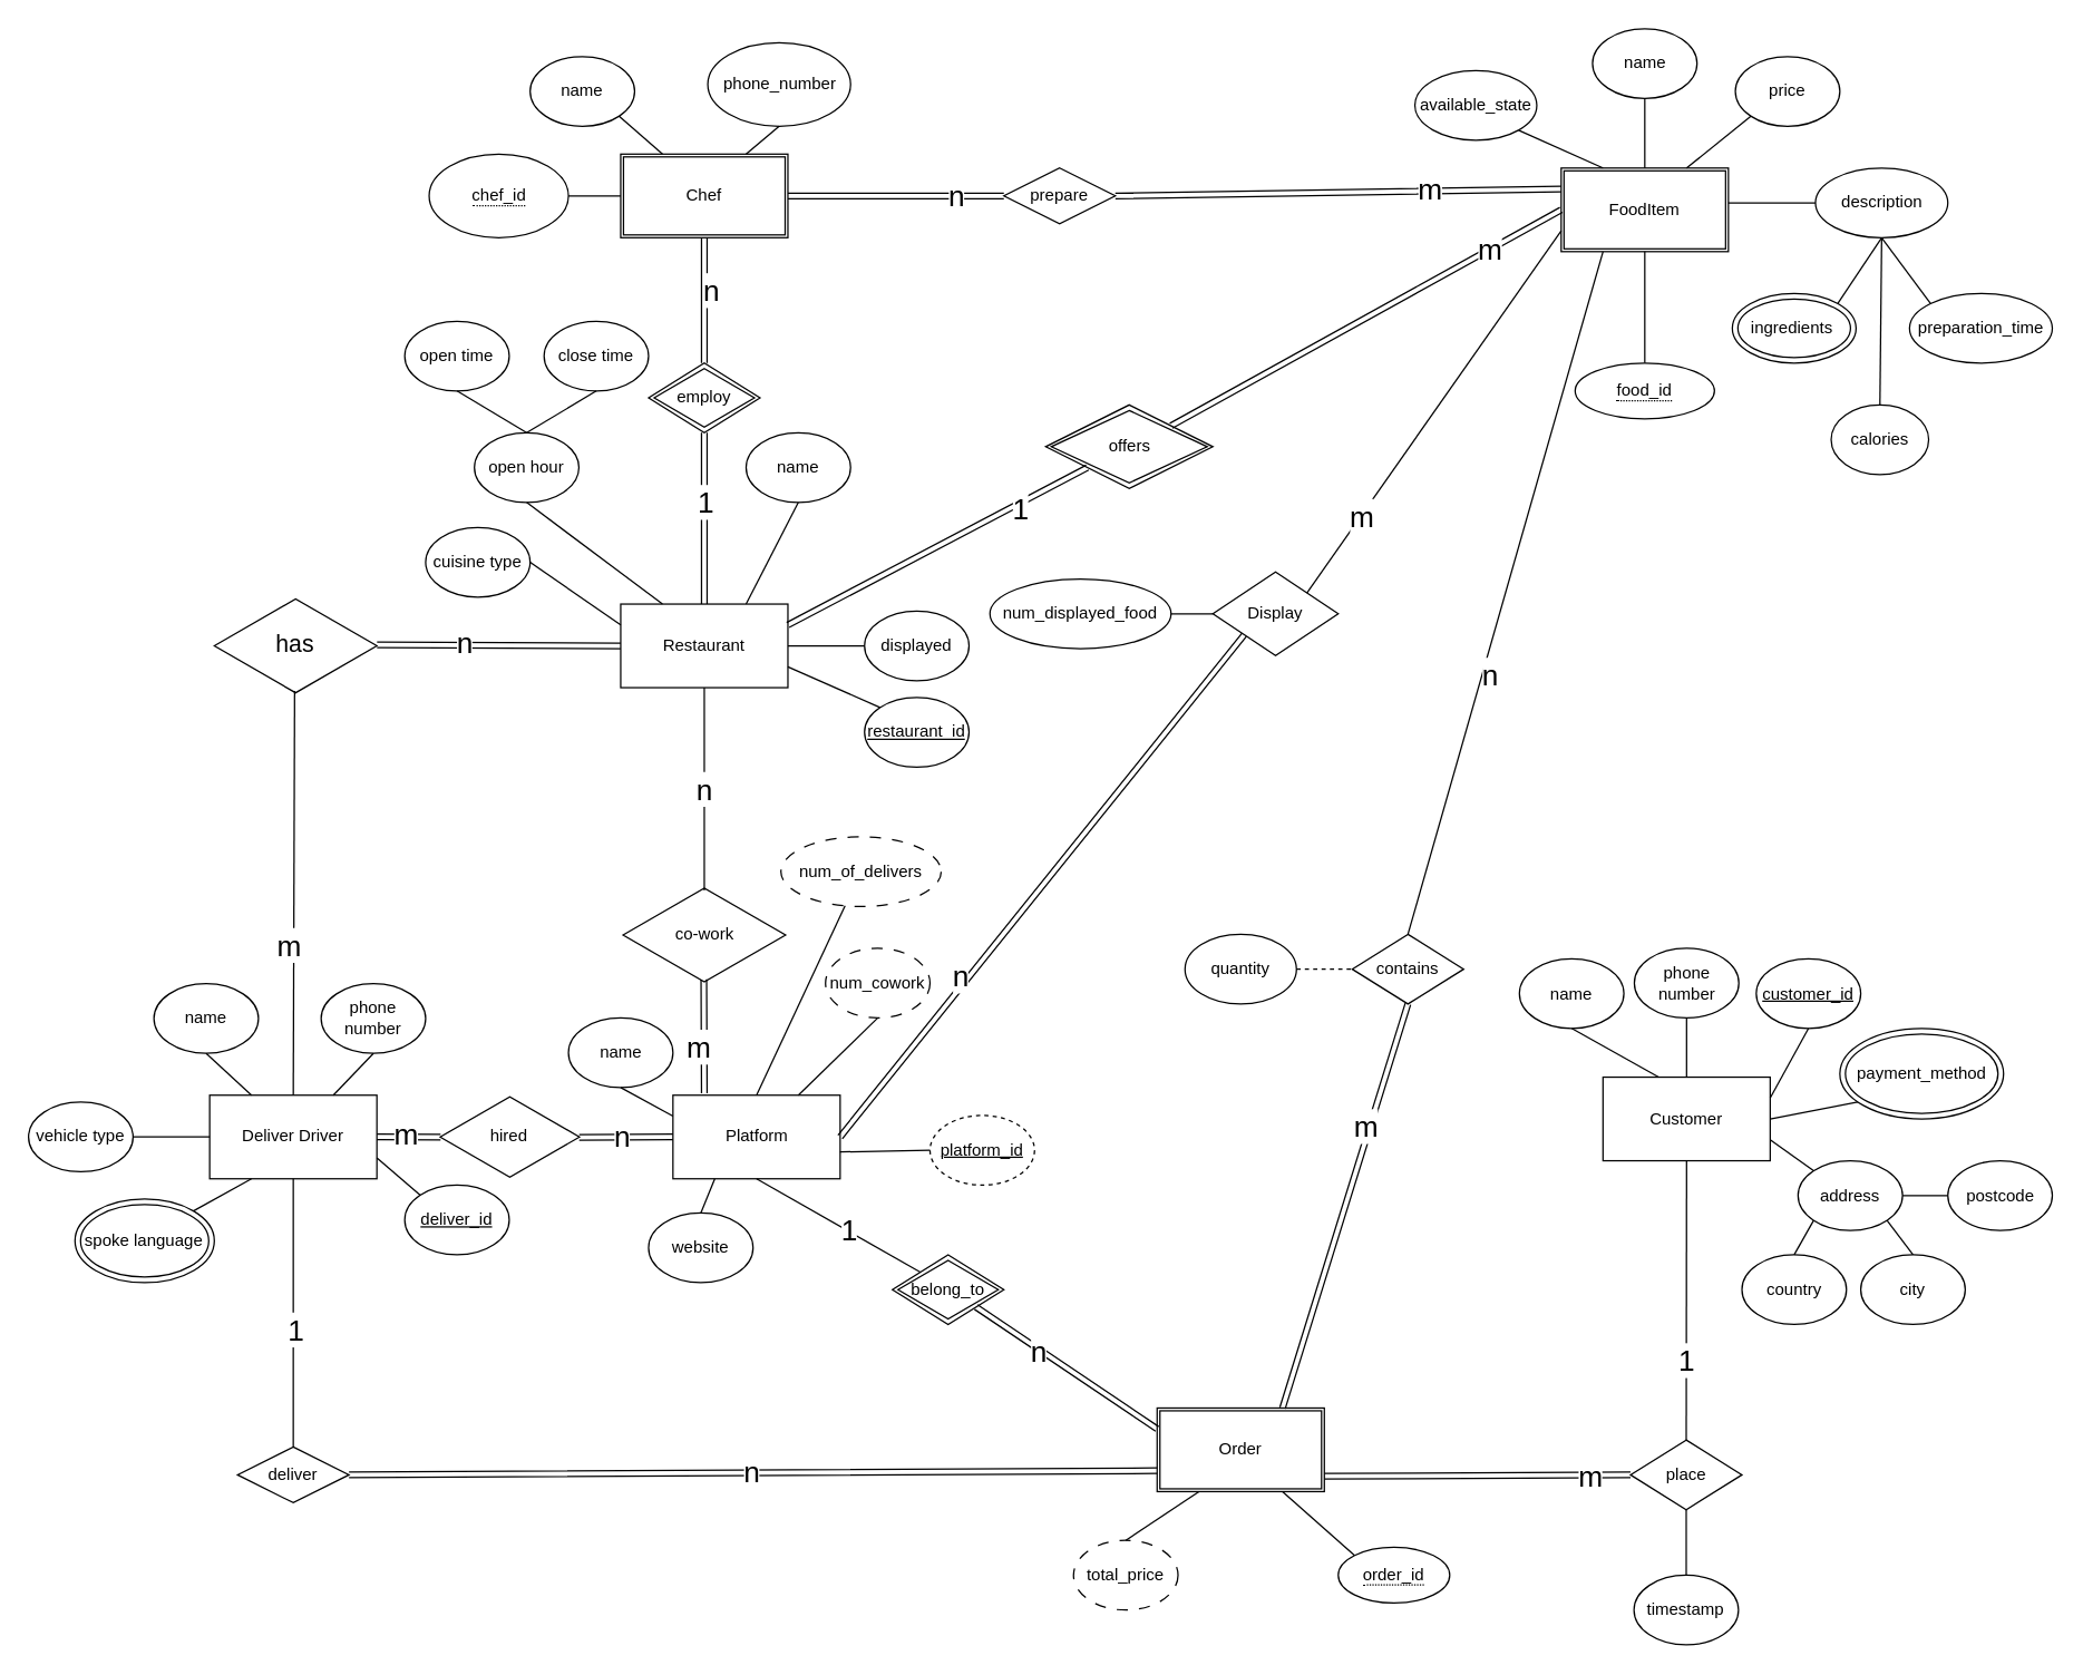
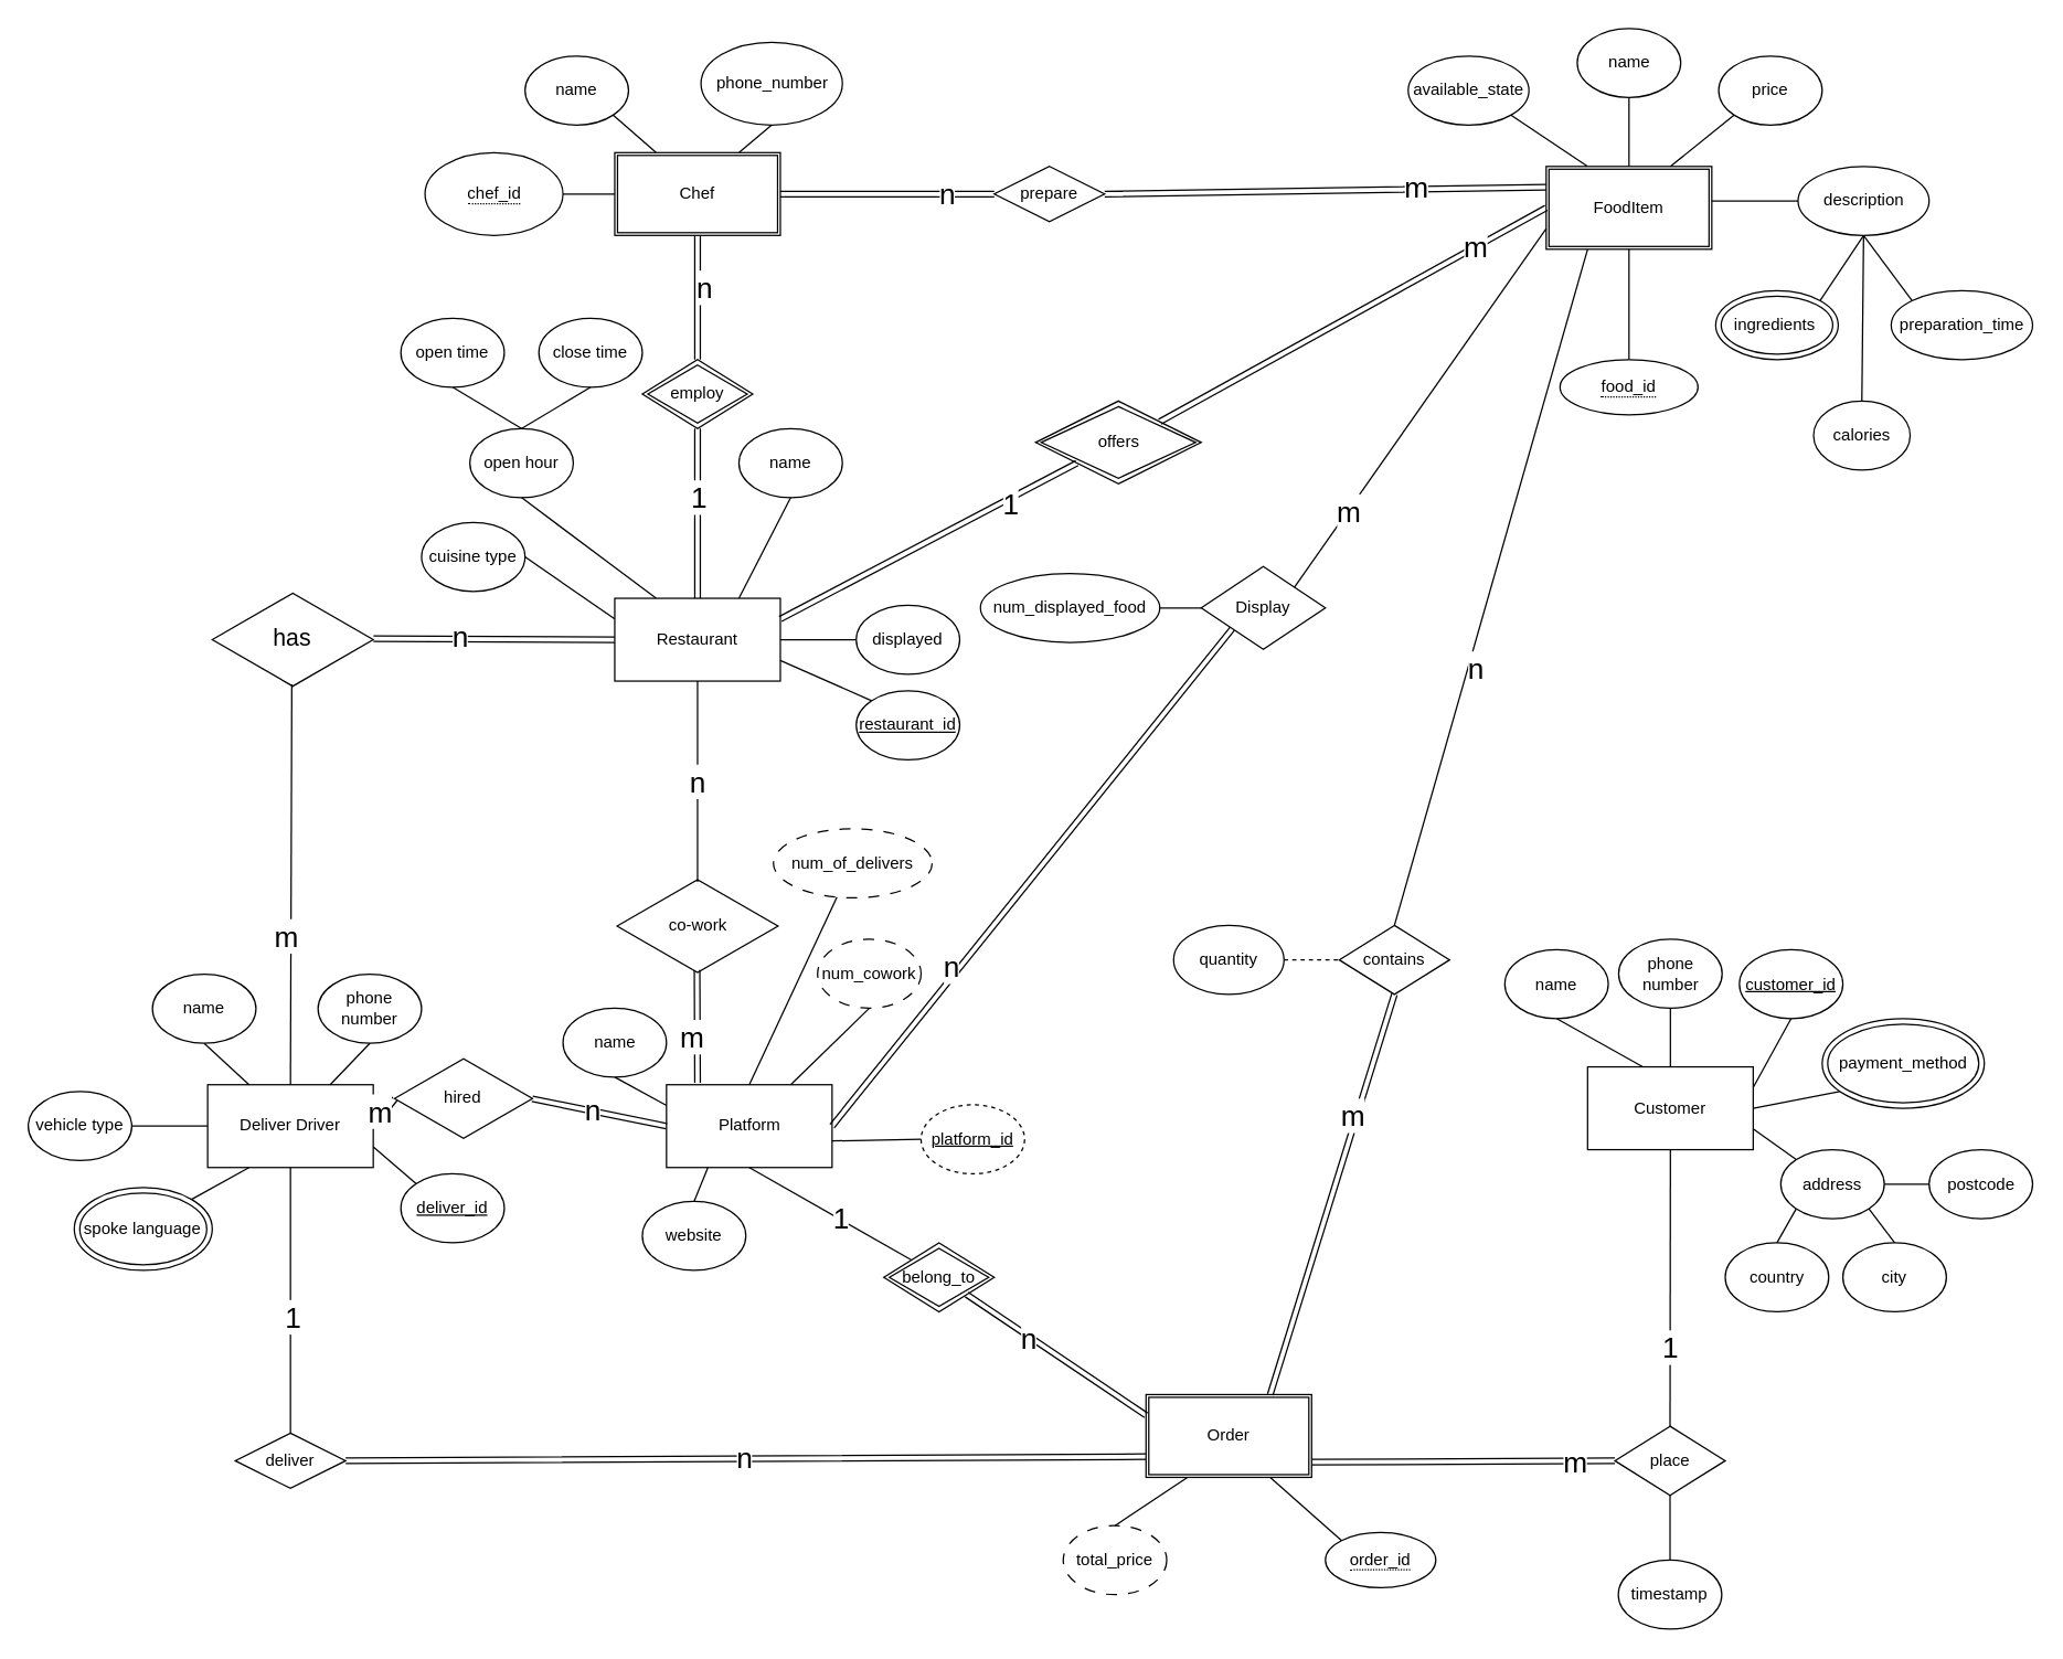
- <mxCell id="132" value="available_state" style="ellipse;whiteSpace=wrap;html=1;" vertex="1" parent="1"><mxGeometry x="1015" y="50" width="87.5" height="50" as="geometry" /></mxCell>
+ <mxCell id="132" value="available_state" style="ellipse;whiteSpace=wrap;html=1;" vertex="1" parent="1"><mxGeometry x="1020" y="40" width="87.5" height="50" as="geometry" /></mxCell>
- <mxCell id="12" value="hired" style="html=1;whiteSpace=wrap;aspect=fixed;shape=isoRectangle;" parent="1" vertex="1"><mxGeometry x="315.41" y="785.46" width="100" height="60" as="geometry" /></mxCell>
+ <mxCell id="12" value="hired" style="html=1;whiteSpace=wrap;aspect=fixed;shape=isoRectangle;" parent="1" vertex="1"><mxGeometry x="285.41" y="765.46" width="100" height="60" as="geometry" /></mxCell>
